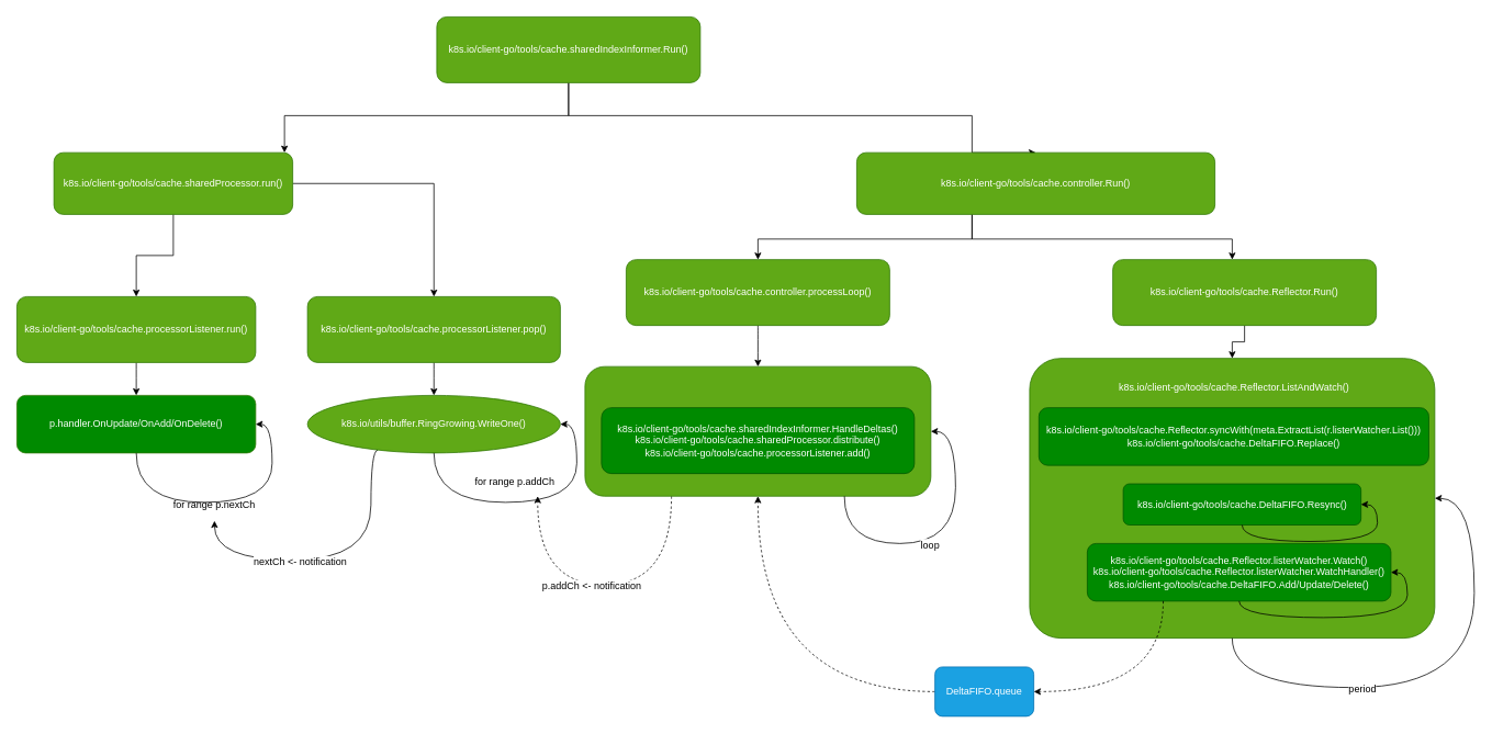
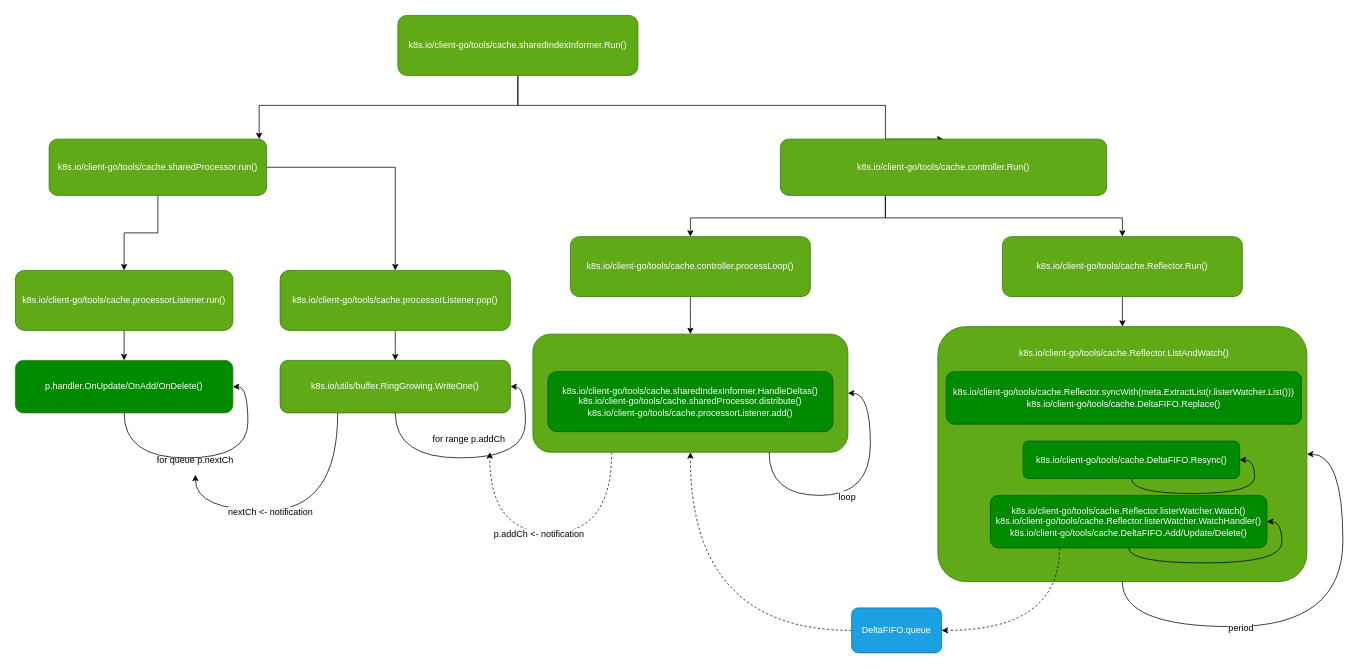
- <mxCell id="11" value="&lt;span style=&quot;color: rgb(255 , 255 , 255) ; white-space: normal&quot;&gt;k8s.io/client-go/tools/cache.Reflector.Run()&lt;/span&gt;" style="rounded=1;whiteSpace=wrap;html=1;fillColor=#60a917;strokeColor=#2D7600;fontColor=#ffffff;" parent="1" vertex="1"><mxGeometry x="1351" y="315" width="320" height="80" as="geometry" /></mxCell>
+ <mxCell id="11" value="&lt;span style=&quot;color: rgb(255 , 255 , 255) ; white-space: normal&quot;&gt;k8s.io/client-go/tools/cache.Reflector.Run()&lt;/span&gt;" style="rounded=1;whiteSpace=wrap;html=1;fillColor=#60a917;strokeColor=#2D7600;fontColor=#ffffff;" parent="1" vertex="1"><mxGeometry x="1336" y="315" width="320" height="80" as="geometry" /></mxCell>
- <mxCell id="27" value="k8s.io/utils/buffer.RingGrowing.WriteOne()" style="ellipse;whiteSpace=wrap;html=1;fillColor=#60a917;strokeColor=#2D7600;fontColor=#ffffff;" parent="1" vertex="1"><mxGeometry x="373" y="480" width="307" height="70" as="geometry" /></mxCell>
+ <mxCell id="27" value="k8s.io/utils/buffer.RingGrowing.WriteOne()" style="rounded=1;whiteSpace=wrap;html=1;fillColor=#60a917;strokeColor=#2D7600;fontColor=#ffffff;" parent="1" vertex="1"><mxGeometry x="373" y="480" width="307" height="70" as="geometry" /></mxCell>
- <mxCell id="39" value="for range p.nextCh" style="text;html=1;strokeColor=none;fillColor=none;align=center;verticalAlign=middle;whiteSpace=wrap;rounded=0;" parent="1" vertex="1"><mxGeometry x="200" y="592.5" width="120" height="40" as="geometry" /></mxCell>
+ <mxCell id="39" value="for queue p.nextCh" style="text;html=1;strokeColor=none;fillColor=none;align=center;verticalAlign=middle;whiteSpace=wrap;rounded=0;" parent="1" vertex="1"><mxGeometry x="200" y="592.5" width="120" height="40" as="geometry" /></mxCell>
